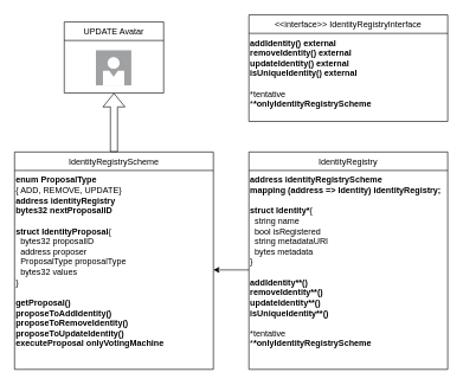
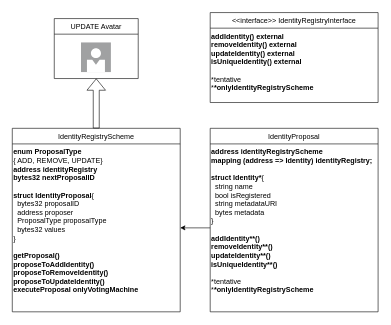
- <mxCell id="6" value="IdentityRegistry" style="swimlane;fontStyle=0;childLayout=stackLayout;horizontal=1;startSize=26;fillColor=none;horizontalStack=0;resizeParent=1;resizeParentMax=0;resizeLast=0;collapsible=1;marginBottom=0;" vertex="1" parent="1"><mxGeometry x="350" y="213" width="280" height="306" as="geometry" /></mxCell>
+ <mxCell id="6" value="IdentityProposal" style="swimlane;fontStyle=0;childLayout=stackLayout;horizontal=1;startSize=26;fillColor=none;horizontalStack=0;resizeParent=1;resizeParentMax=0;resizeLast=0;collapsible=1;marginBottom=0;" vertex="1" parent="1"><mxGeometry x="350" y="213" width="280" height="306" as="geometry" /></mxCell>
